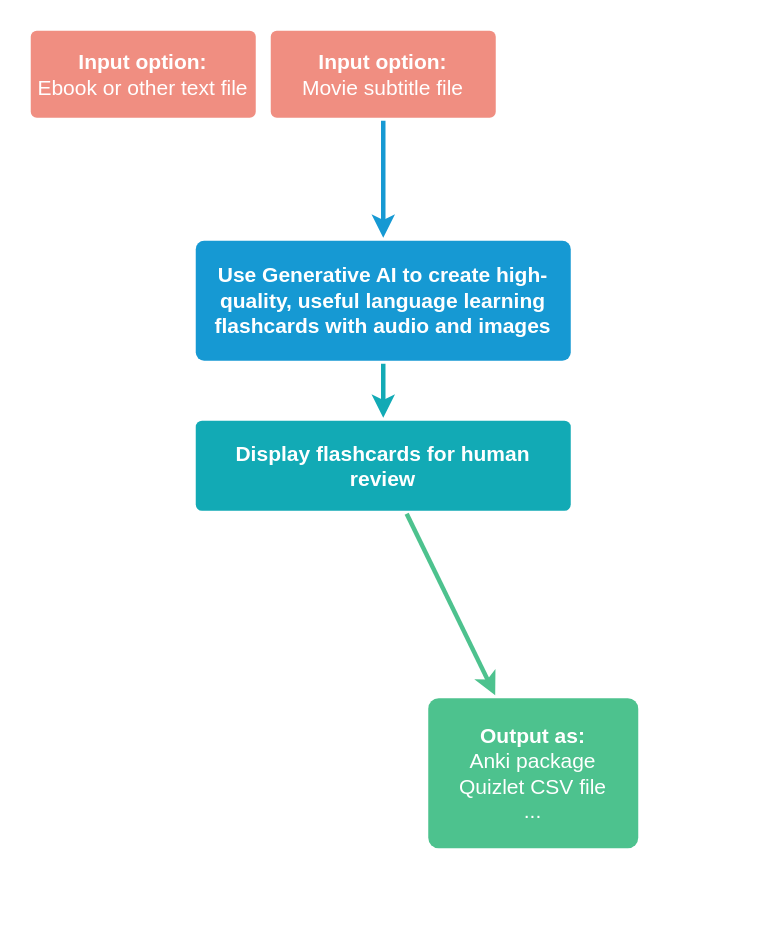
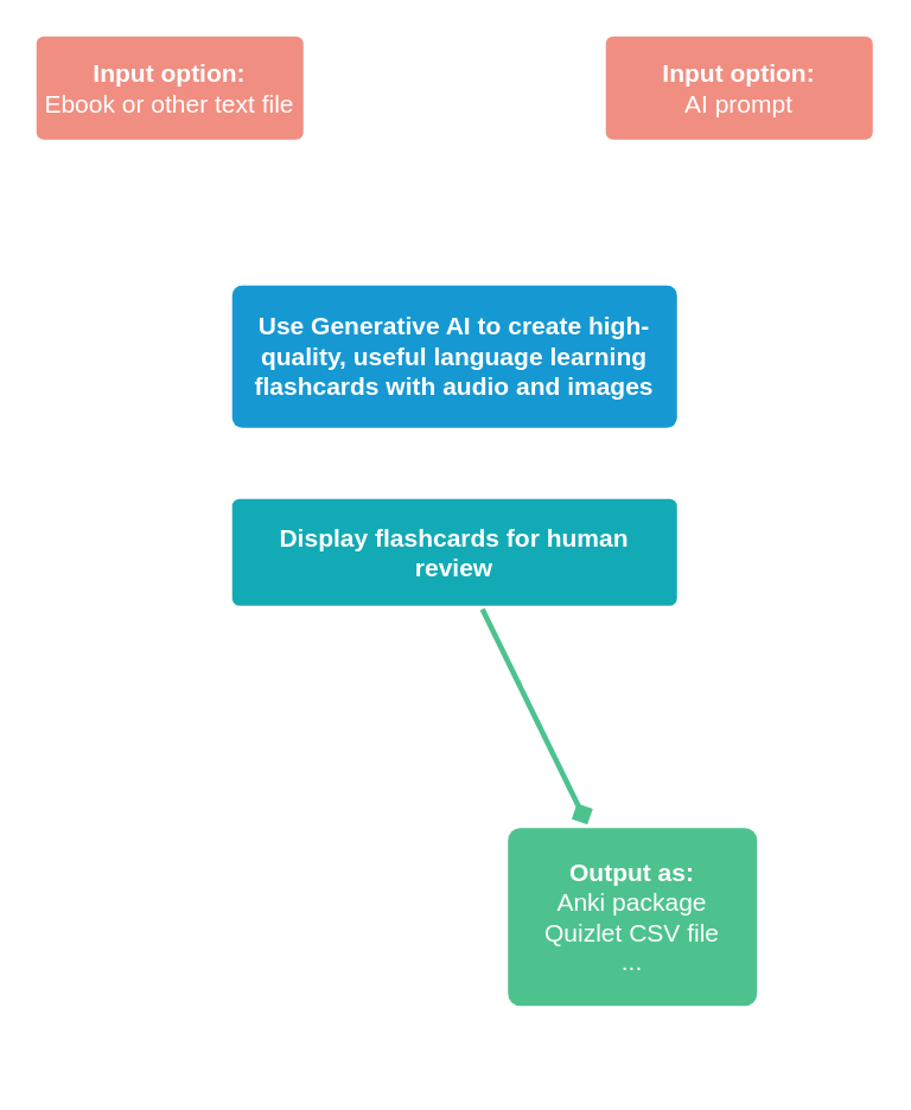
- <mxCell id="2" value="&lt;b&gt;Input option:&lt;/b&gt;&lt;div&gt;Movie subtitle file&lt;/div&gt;" style="rounded=1;whiteSpace=wrap;html=1;shadow=0;labelBackgroundColor=none;strokeColor=none;strokeWidth=3;fillColor=#F08E81;fontFamily=Helvetica;fontSize=14;fontColor=#FFFFFF;align=center;spacing=5;fontStyle=0;arcSize=7;perimeterSpacing=2;" parent="1" vertex="1"><mxGeometry x="180" y="20" width="150" height="58" as="geometry" /></mxCell>
+ <mxCell id="7" value="&lt;div&gt;&lt;b style=&quot;background-color: initial;&quot;&gt;Input option:&lt;/b&gt;&lt;/div&gt;&lt;div&gt;AI prompt&lt;/div&gt;" style="rounded=1;whiteSpace=wrap;html=1;shadow=0;labelBackgroundColor=none;strokeColor=none;strokeWidth=3;fillColor=#f08e81;fontFamily=Helvetica;fontSize=14;fontColor=#FFFFFF;align=center;spacing=5;fontStyle=0;arcSize=7;perimeterSpacing=2;" parent="1" vertex="1"><mxGeometry x="340" y="20" width="150" height="58" as="geometry" /></mxCell>
- <mxCell id="12" value="" style="edgeStyle=none;rounded=0;jumpStyle=none;html=1;shadow=0;labelBackgroundColor=none;startArrow=none;startFill=0;endArrow=classic;endFill=1;jettySize=auto;orthogonalLoop=1;strokeColor=#1699D3;strokeWidth=3;fontFamily=Helvetica;fontSize=14;fontColor=#FFFFFF;spacing=5;" parent="1" source="2" target="4" edge="1"><mxGeometry relative="1" as="geometry"><mxPoint x="255.5" y="100" as="sourcePoint" /><mxPoint x="254.5" y="126" as="targetPoint" /></mxGeometry></mxCell>
- <mxCell id="11" value="" style="edgeStyle=none;rounded=1;jumpStyle=none;html=1;shadow=0;labelBackgroundColor=none;startArrow=none;startFill=0;jettySize=auto;orthogonalLoop=1;strokeColor=#12AAB5;strokeWidth=3;fontFamily=Helvetica;fontSize=14;fontColor=#FFFFFF;spacing=5;fontStyle=1;fillColor=#b0e3e6;" parent="1" source="4" target="10" edge="1"><mxGeometry relative="1" as="geometry"><mxPoint x="253" y="512" as="sourcePoint" /><mxPoint x="254" y="538" as="targetPoint" /></mxGeometry></mxCell>
- <mxCell id="6" value="" style="edgeStyle=none;rounded=1;jumpStyle=none;html=1;shadow=0;labelBackgroundColor=none;startArrow=none;startFill=0;jettySize=auto;orthogonalLoop=1;strokeColor=#4DC28E;strokeWidth=3;fontFamily=Helvetica;fontSize=14;fontColor=#FFFFFF;spacing=5;fontStyle=1;fillColor=#b0e3e6;" parent="1" source="10" target="5" edge="1"><mxGeometry relative="1" as="geometry"><mxPoint x="214.071" y="480" as="sourcePoint" /></mxGeometry></mxCell>
+ <mxCell id="6" value="" style="edgeStyle=none;rounded=1;jumpStyle=none;html=1;shadow=0;labelBackgroundColor=none;startArrow=none;startFill=0;jettySize=auto;orthogonalLoop=1;strokeColor=#4DC28E;strokeWidth=3;fontFamily=Helvetica;fontSize=14;fontColor=#FFFFFF;spacing=5;fontStyle=1;fillColor=#b0e3e6;endArrow=diamond;" parent="1" source="10" target="5" edge="1"><mxGeometry relative="1" as="geometry"><mxPoint x="214.071" y="480" as="sourcePoint" /></mxGeometry></mxCell>
